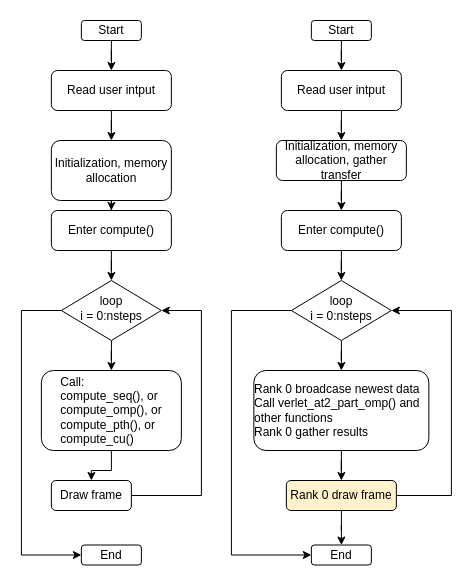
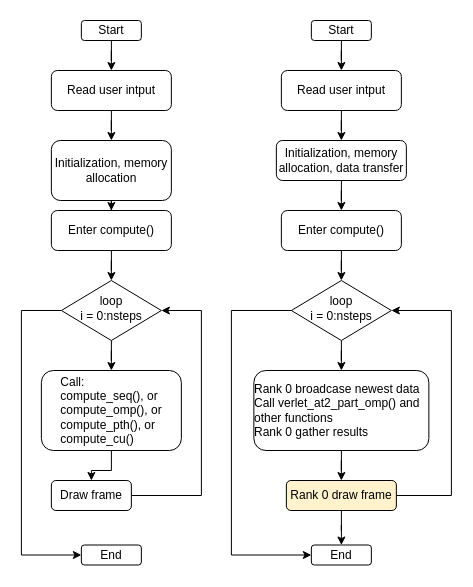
- <mxCell id="19" value="Initialization, memory allocation, gather transfer" style="rounded=1;whiteSpace=wrap;html=1;fontSize=12;glass=0;strokeWidth=1;shadow=0;" vertex="1" parent="1"><mxGeometry x="275.86" y="140" width="130" height="40" as="geometry" /></mxCell>
+ <mxCell id="19" value="Initialization, memory allocation, data transfer" style="rounded=1;whiteSpace=wrap;html=1;fontSize=12;glass=0;strokeWidth=1;shadow=0;" vertex="1" parent="1"><mxGeometry x="275.86" y="140" width="130" height="40" as="geometry" /></mxCell>
